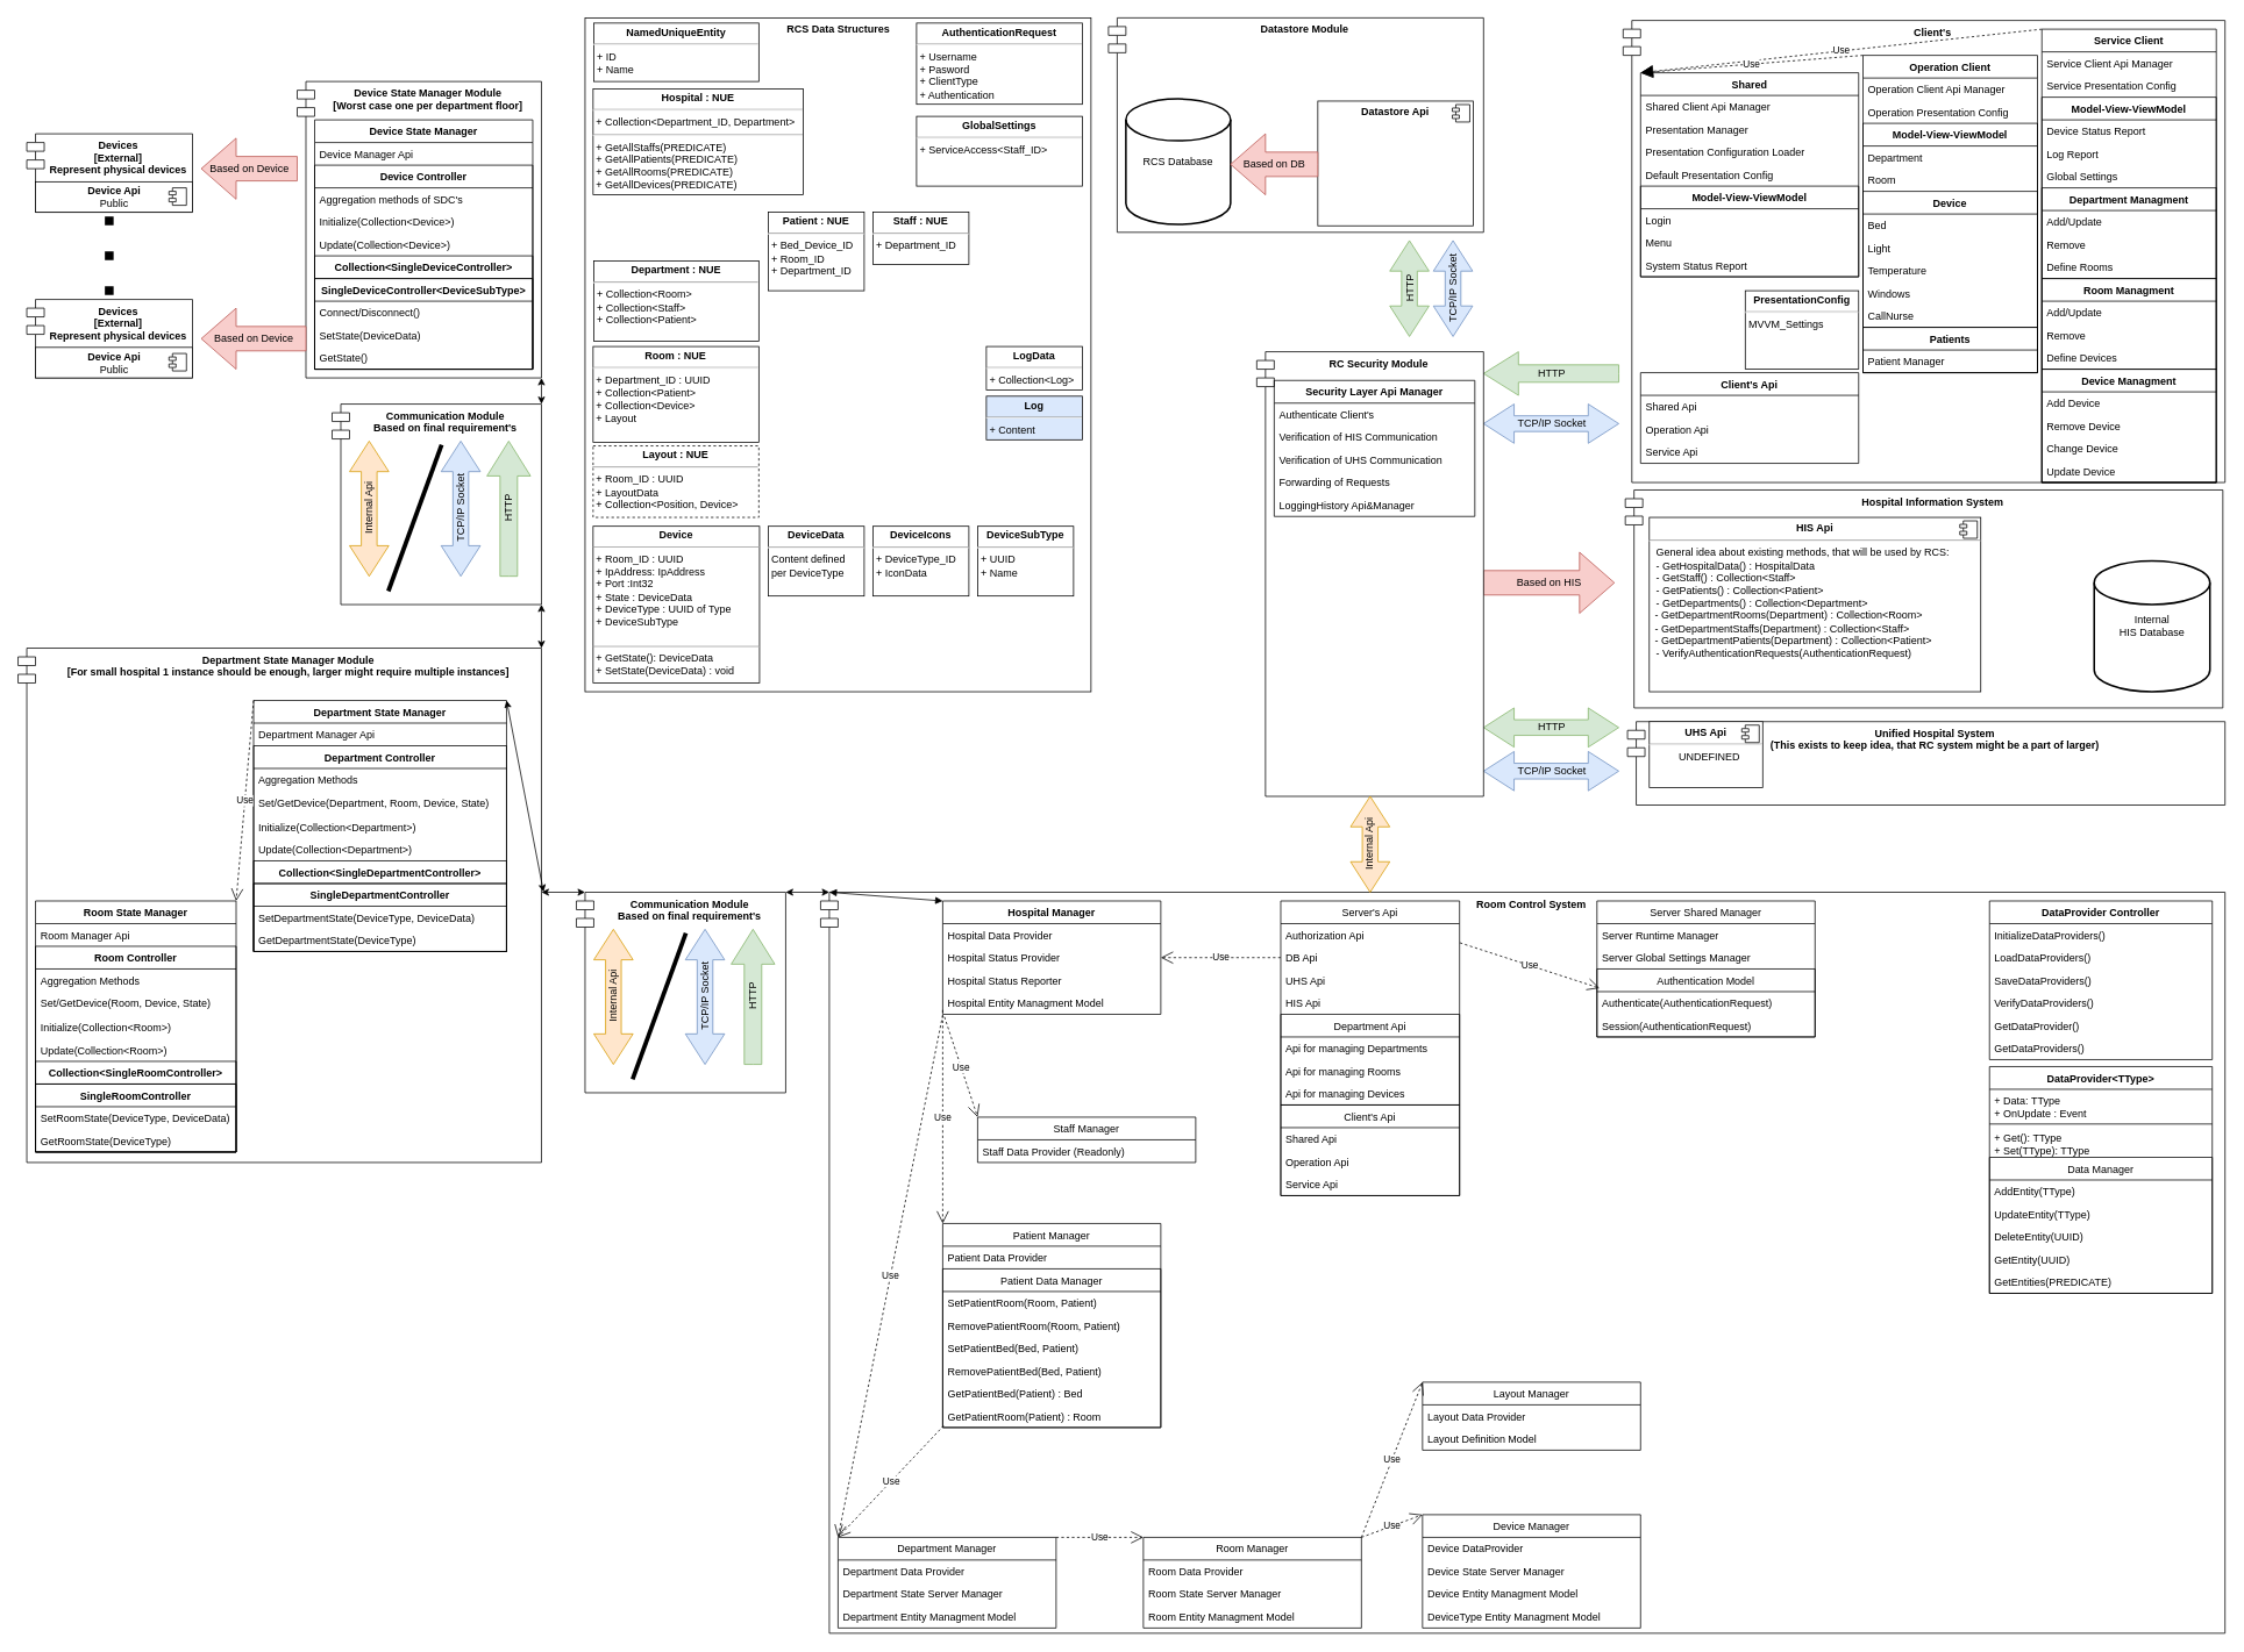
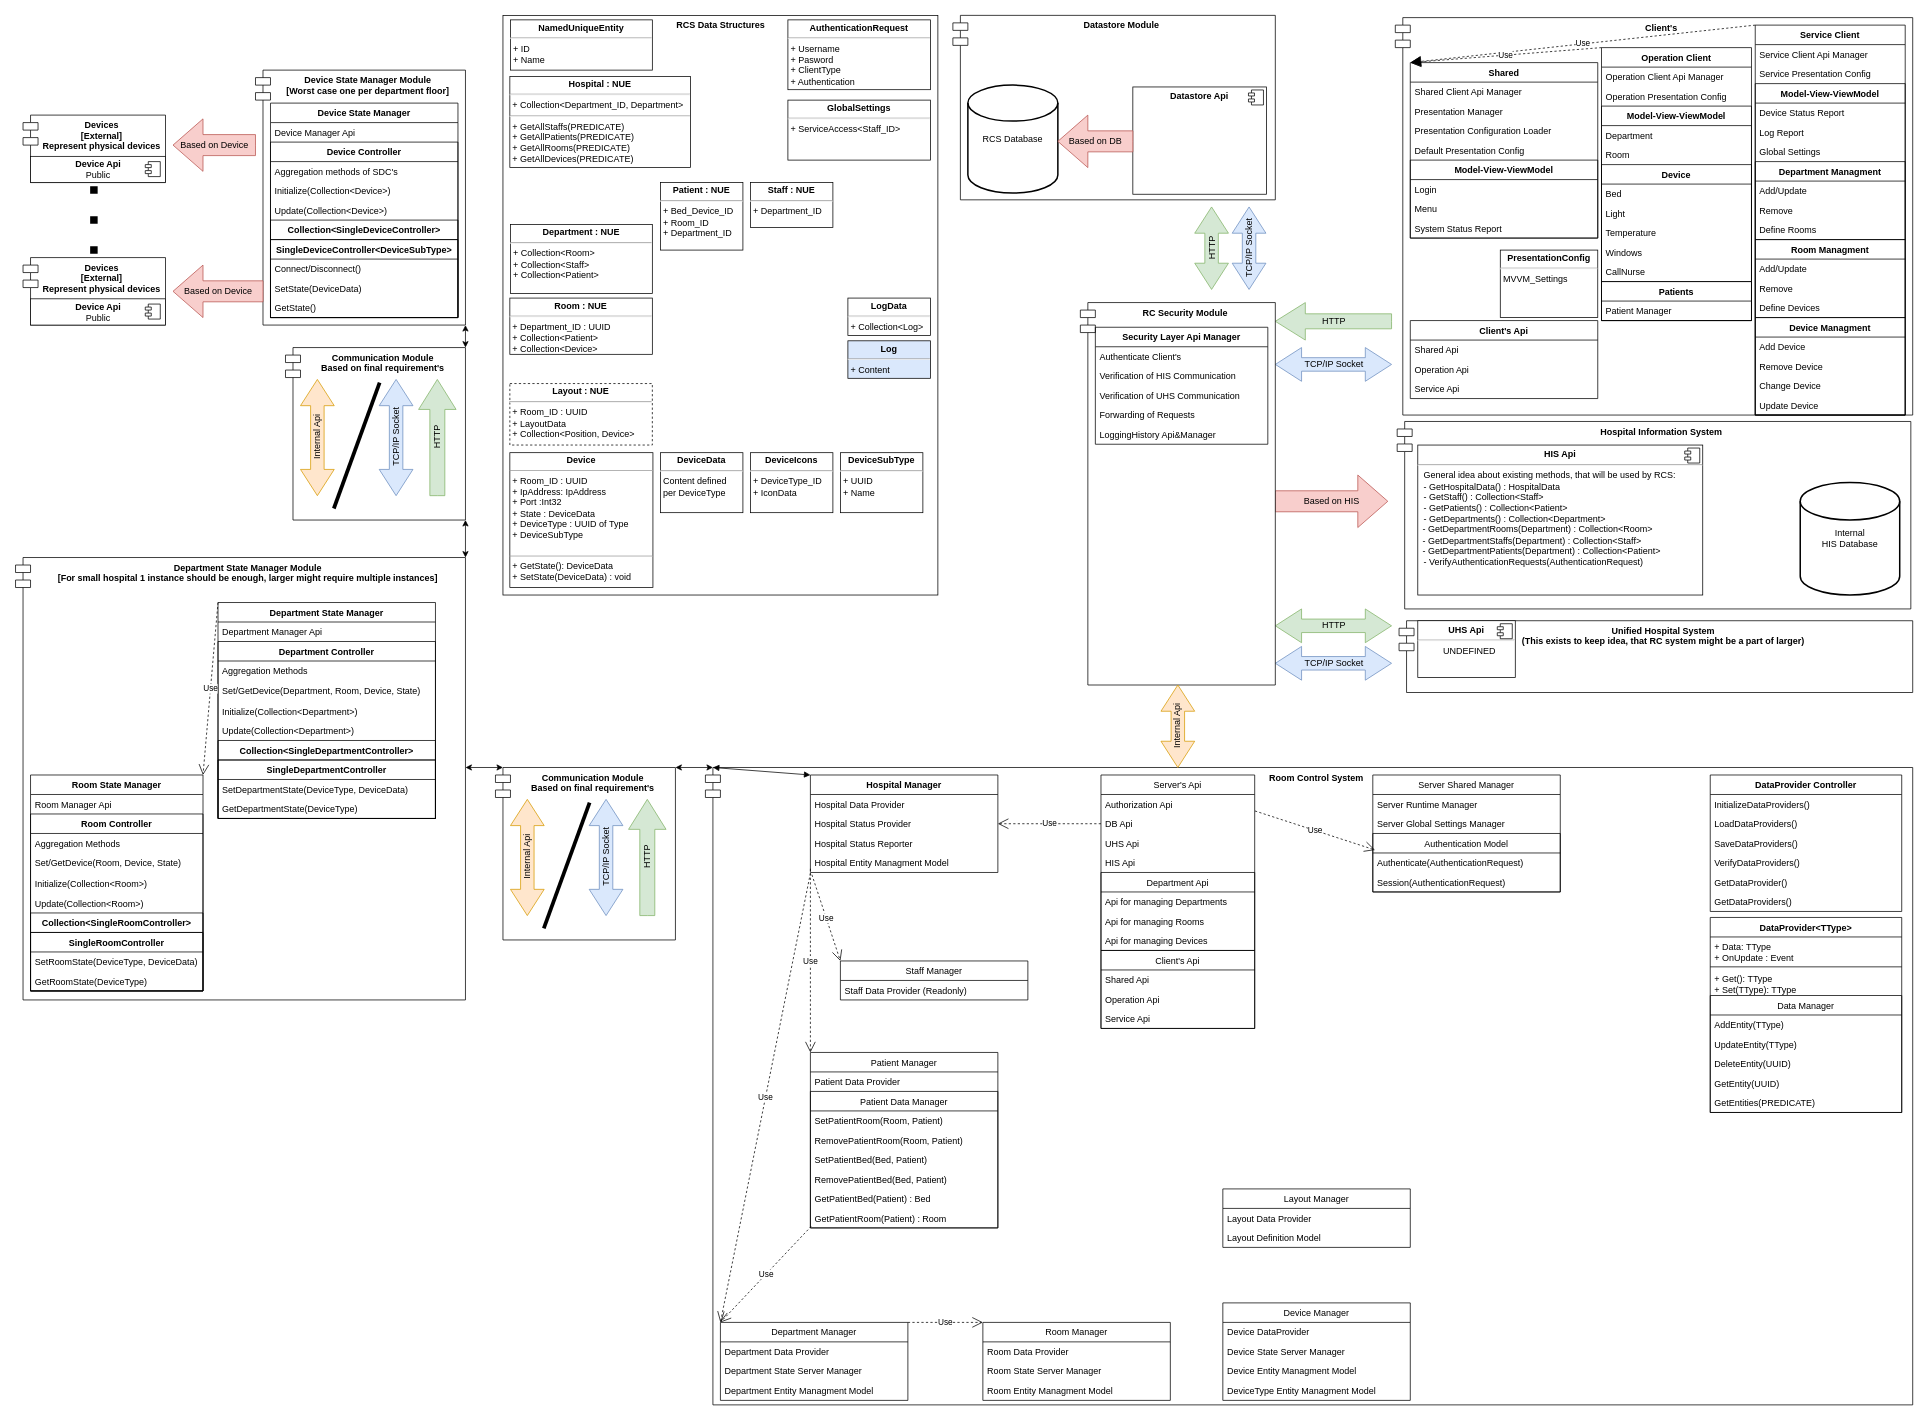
- <mxCell id="179" value="&lt;p style=&quot;margin: 4px 0px 0px ; text-align: center ; font-size: 12px&quot;&gt;&lt;b style=&quot;font-size: 12px&quot;&gt;Room : NUE&lt;/b&gt;&lt;/p&gt;&lt;hr style=&quot;font-size: 12px&quot;&gt;&lt;p style=&quot;margin: 0px 0px 0px 4px ; font-size: 12px&quot;&gt;&lt;span&gt;+ Department_ID : UUID&lt;/span&gt;&lt;br&gt;&lt;/p&gt;&lt;p style=&quot;margin: 0px 0px 0px 4px ; font-size: 12px&quot;&gt;+ Collection&amp;lt;Patient&amp;gt;&lt;/p&gt;&lt;p style=&quot;margin: 0px 0px 0px 4px ; font-size: 12px&quot;&gt;+ Collection&amp;lt;Device&amp;gt;&lt;/p&gt;&lt;p style=&quot;margin: 0px 0px 0px 4px ; font-size: 12px&quot;&gt;+ Layout&lt;br&gt;&lt;/p&gt;" style="verticalAlign=top;align=left;overflow=fill;fontSize=12;fontFamily=Helvetica;html=1;" parent="1" vertex="1"><mxGeometry x="679.2" y="397" width="190" height="110" as="geometry" /></mxCell>
+ <mxCell id="179" value="&lt;p style=&quot;margin: 4px 0px 0px ; text-align: center ; font-size: 12px&quot;&gt;&lt;b style=&quot;font-size: 12px&quot;&gt;Room : NUE&lt;/b&gt;&lt;/p&gt;&lt;hr style=&quot;font-size: 12px&quot;&gt;&lt;p style=&quot;margin: 0px 0px 0px 4px ; font-size: 12px&quot;&gt;&lt;span&gt;+ Department_ID : UUID&lt;/span&gt;&lt;br&gt;&lt;/p&gt;&lt;p style=&quot;margin: 0px 0px 0px 4px ; font-size: 12px&quot;&gt;+ Collection&amp;lt;Patient&amp;gt;&lt;/p&gt;&lt;p style=&quot;margin: 0px 0px 0px 4px ; font-size: 12px&quot;&gt;+ Collection&amp;lt;Device&amp;gt;&lt;/p&gt;&lt;p style=&quot;margin: 0px 0px 0px 4px ; font-size: 12px&quot;&gt;+ Layout&lt;br&gt;&lt;/p&gt;" style="verticalAlign=top;align=left;overflow=fill;fontSize=12;fontFamily=Helvetica;html=1;" parent="1" vertex="1"><mxGeometry x="679.2" y="397" width="190" height="75" as="geometry" /></mxCell>
- <mxCell id="240" value="" style="endArrow=classic;startArrow=classic;html=1;exitX=1;exitY=0;exitDx=0;exitDy=0;entryX=1.004;entryY=0.474;entryDx=0;entryDy=0;entryPerimeter=0;" edge="1" parent="1" source="90" target="89"><mxGeometry width="50" height="50" relative="1" as="geometry"><mxPoint x="660" y="773" as="sourcePoint" /><mxPoint x="620" y="1013" as="targetPoint" /></mxGeometry></mxCell>
- <mxCell id="224" value="Use" style="endArrow=open;endSize=12;dashed=1;html=1;entryX=0;entryY=0;entryDx=0;entryDy=0;exitX=1;exitY=0;exitDx=0;exitDy=0;" parent="1" source="212" target="216" edge="1"><mxGeometry width="160" relative="1" as="geometry"><mxPoint x="1410" y="1403" as="sourcePoint" /><mxPoint x="1570" y="1403" as="targetPoint" /></mxGeometry></mxCell>
- <mxCell id="225" value="Use" style="endArrow=open;endSize=12;dashed=1;html=1;entryX=0;entryY=0;entryDx=0;entryDy=0;exitX=1;exitY=0;exitDx=0;exitDy=0;" parent="1" source="212" target="219" edge="1"><mxGeometry width="160" relative="1" as="geometry"><mxPoint x="1570" y="1773" as="sourcePoint" /><mxPoint x="1640" y="1595" as="targetPoint" /></mxGeometry></mxCell>
